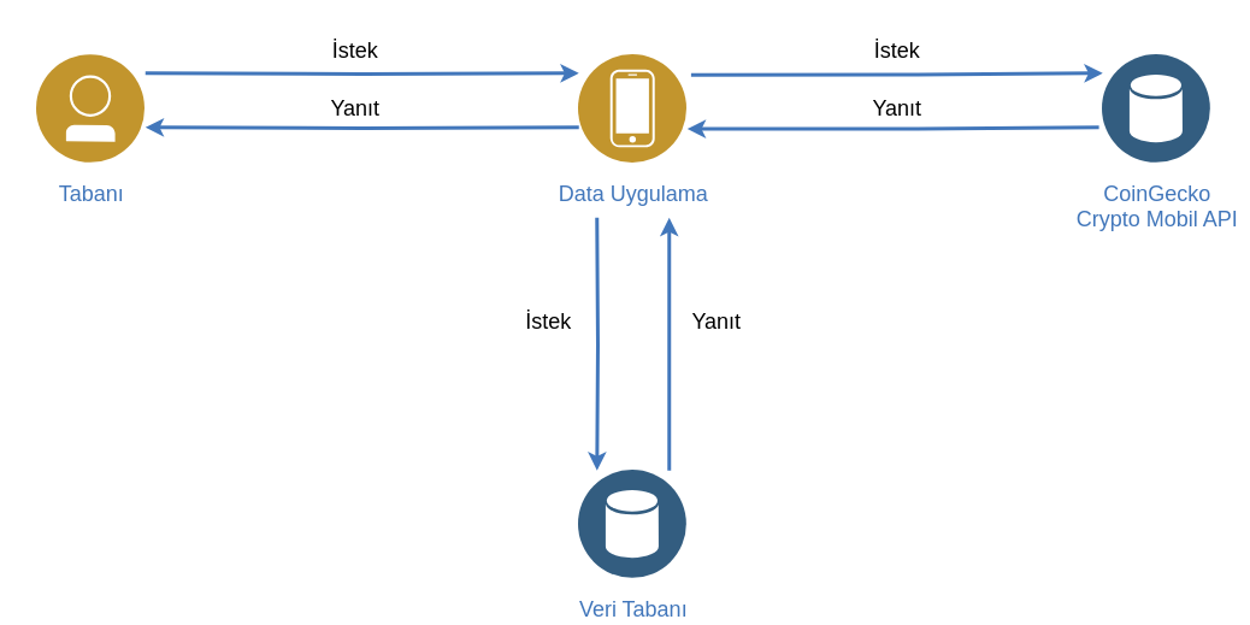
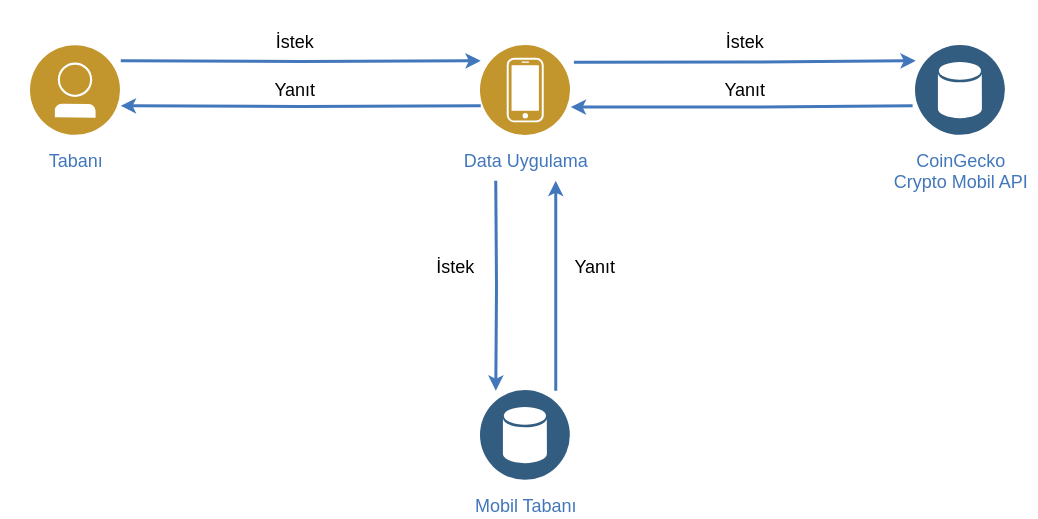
- <mxCell id="4" value="Veri Tabanı" style="aspect=fixed;perimeter=ellipsePerimeter;html=1;align=center;shadow=0;dashed=0;image;image=img/lib/ibm/data/data_services.svg;labelBackgroundColor=#ffffff;strokeColor=#666666;strokeWidth=2;fillColor=#C2952D;gradientColor=none;fontSize=12;fontColor=#4277BB;spacingTop=3;" vertex="1" parent="1"><mxGeometry x="320" y="260" width="60" height="60" as="geometry" /></mxCell>
+ <mxCell id="4" value="Mobil Tabanı" style="aspect=fixed;perimeter=ellipsePerimeter;html=1;align=center;shadow=0;dashed=0;image;image=img/lib/ibm/data/data_services.svg;labelBackgroundColor=#ffffff;strokeColor=#666666;strokeWidth=2;fillColor=#C2952D;gradientColor=none;fontSize=12;fontColor=#4277BB;spacingTop=3;" vertex="1" parent="1"><mxGeometry x="320" y="260" width="60" height="60" as="geometry" /></mxCell>
